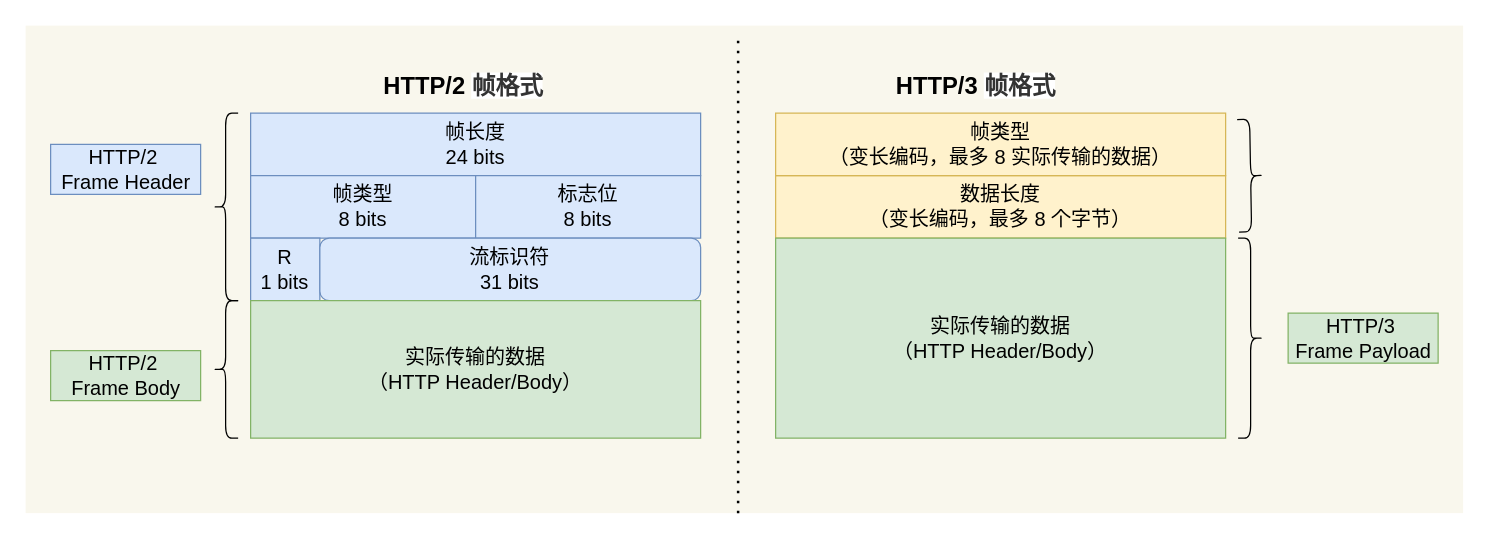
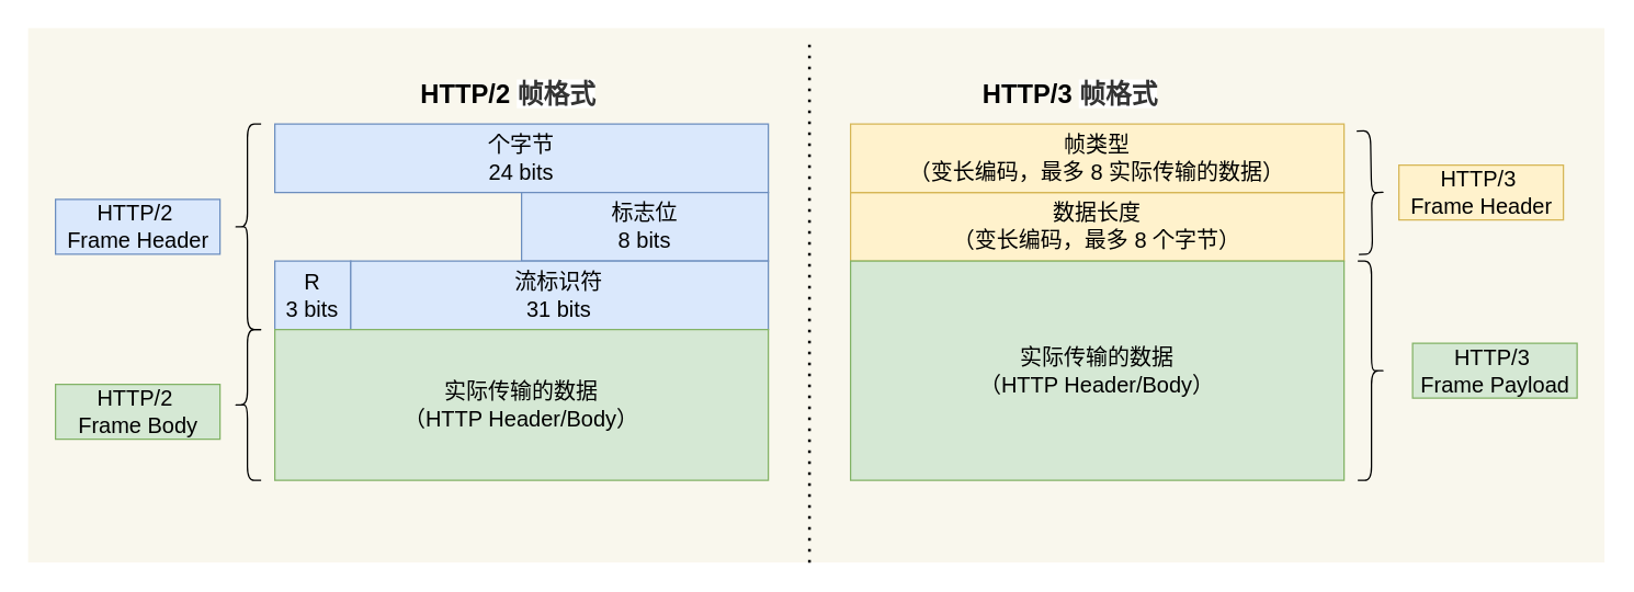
- <mxCell id="3" value="帧长度&lt;br&gt;24 bits" style="rounded=0;whiteSpace=wrap;html=1;fontSize=16;fillColor=#dae8fc;strokeColor=#6c8ebf;" vertex="1" parent="1"><mxGeometry x="200" y="90" width="360" height="50" as="geometry" /></mxCell>
+ <mxCell id="3" value="个字节&lt;br&gt;24 bits" style="rounded=0;whiteSpace=wrap;html=1;fontSize=16;fillColor=#dae8fc;strokeColor=#6c8ebf;" vertex="1" parent="1"><mxGeometry x="200" y="90" width="360" height="50" as="geometry" /></mxCell>
- <mxCell id="9" value="&lt;span style=&quot;font-size: 16px;&quot;&gt;HTTP/2&amp;nbsp;&lt;br style=&quot;font-size: 16px;&quot;&gt;&lt;/span&gt;Frame&amp;nbsp;Header" style="text;html=1;align=center;verticalAlign=middle;resizable=0;points=[];autosize=1;fontSize=16;fillColor=#dae8fc;strokeColor=#6c8ebf;" vertex="1" parent="1"><mxGeometry x="40" y="115" width="120" height="40" as="geometry" /></mxCell>
+ <mxCell id="9" value="&lt;span style=&quot;font-size: 16px;&quot;&gt;HTTP/2&amp;nbsp;&lt;br style=&quot;font-size: 16px;&quot;&gt;&lt;/span&gt;Frame&amp;nbsp;Header" style="text;html=1;align=center;verticalAlign=middle;resizable=0;points=[];autosize=1;fontSize=16;fillColor=#dae8fc;strokeColor=#6c8ebf;" vertex="1" parent="1"><mxGeometry y="145" width="120" height="40" as="geometry" x="40" /></mxCell>
+ <mxCell id="17" value="&lt;span style=&quot;font-size: 16px&quot;&gt;HTTP/3&amp;nbsp;&lt;br style=&quot;font-size: 16px&quot;&gt;&lt;/span&gt;Frame&amp;nbsp;Header" style="text;html=1;align=center;verticalAlign=middle;resizable=0;points=[];autosize=1;fontSize=16;fillColor=#fff2cc;strokeColor=#d6b656;" vertex="1" parent="1"><mxGeometry x="1020" y="120" width="120" height="40" as="geometry" /></mxCell>
- <mxCell id="4" value="帧类型&lt;br&gt;8 bits" style="rounded=0;whiteSpace=wrap;html=1;fontSize=16;fillColor=#dae8fc;strokeColor=#6c8ebf;" vertex="1" parent="1"><mxGeometry x="200" y="140" width="180" height="50" as="geometry" /></mxCell>
- <mxCell id="6" value="R&lt;br&gt;1 bits" style="rounded=0;whiteSpace=wrap;html=1;fontSize=16;fillColor=#dae8fc;strokeColor=#6c8ebf;" vertex="1" parent="1"><mxGeometry x="200" y="190" width="55.385" height="50" as="geometry" /></mxCell>
+ <mxCell id="6" value="R&lt;br&gt;3 bits" style="rounded=0;whiteSpace=wrap;html=1;fontSize=16;fillColor=#dae8fc;strokeColor=#6c8ebf;" vertex="1" parent="1"><mxGeometry x="200" y="190" width="55.385" height="50" as="geometry" /></mxCell>
- <mxCell id="7" value="流标识符&lt;br&gt;31 bits" style="whiteSpace=wrap;html=1;fontSize=16;fillColor=#dae8fc;strokeColor=#6c8ebf;rounded=1;" vertex="1" parent="1"><mxGeometry x="255.385" y="190" width="304.615" height="50" as="geometry" /></mxCell>
+ <mxCell id="7" value="流标识符&lt;br&gt;31 bits" style="rounded=0;whiteSpace=wrap;html=1;fontSize=16;fillColor=#dae8fc;strokeColor=#6c8ebf;" vertex="1" parent="1"><mxGeometry x="255.385" y="190" width="304.615" height="50" as="geometry" /></mxCell>
